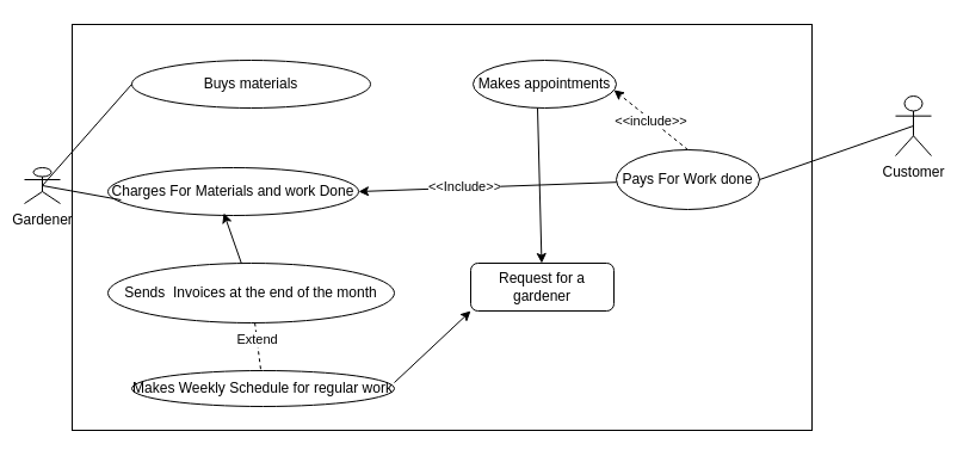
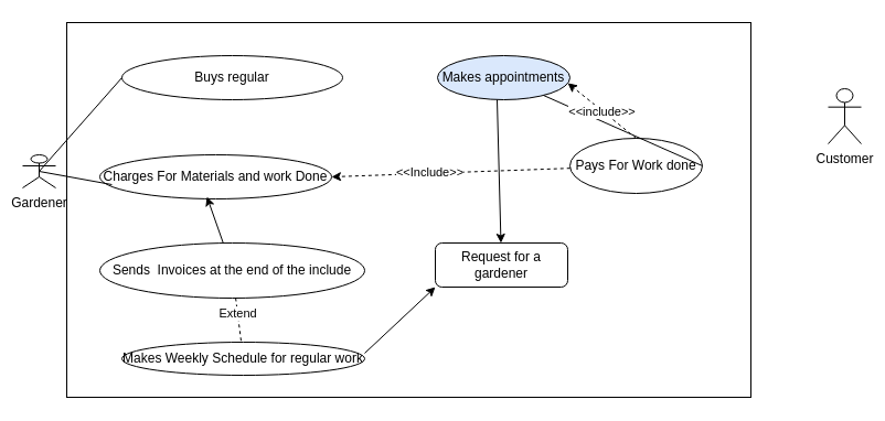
- <mxCell id="3" value="Buys materials" style="ellipse;whiteSpace=wrap;html=1;" vertex="1" parent="1"><mxGeometry x="110" y="50" width="200" height="40" as="geometry" /></mxCell>
+ <mxCell id="3" value="Buys regular" style="ellipse;whiteSpace=wrap;html=1;" vertex="1" parent="1"><mxGeometry x="110" y="50" width="200" height="40" as="geometry" /></mxCell>
- <mxCell id="8" value="Makes appointments" style="ellipse;whiteSpace=wrap;html=1;" vertex="1" parent="1"><mxGeometry x="396" y="50" width="120" height="40" as="geometry" /></mxCell>
+ <mxCell id="8" value="Makes appointments" style="ellipse;whiteSpace=wrap;html=1;fillColor=#dae8fc;" vertex="1" parent="1"><mxGeometry x="396" y="50" width="120" height="40" as="geometry" /></mxCell>
- <mxCell id="20" value="" style="endArrow=none;html=1;rounded=0;exitX=1;exitY=0.5;exitDx=0;exitDy=0;entryX=0.5;entryY=0.5;entryDx=0;entryDy=0;entryPerimeter=0;" edge="1" parent="1" source="9" target="13"><mxGeometry width="50" height="50" relative="1" as="geometry"><mxPoint x="710" y="150" as="sourcePoint" /><mxPoint x="740" y="110" as="targetPoint" /></mxGeometry></mxCell>
+ <mxCell id="20" value="" style="endArrow=none;html=1;rounded=0;exitX=1;exitY=0.5;exitDx=0;exitDy=0;" edge="1" parent="1" source="9" target="8"><mxGeometry width="50" height="50" relative="1" as="geometry"><mxPoint x="710" y="150" as="sourcePoint" /><mxPoint x="740" y="110" as="targetPoint" /></mxGeometry></mxCell>
- <mxCell id="23" value="" style="html=1;labelBackgroundColor=#ffffff;startArrow=none;startFill=0;startSize=6;endArrow=classic;endFill=1;endSize=6;jettySize=auto;orthogonalLoop=1;strokeWidth=1;dashed=0;fontSize=14;rounded=0;entryX=1;entryY=0.5;entryDx=0;entryDy=0;" edge="1" parent="1" source="9" target="5"><mxGeometry width="60" height="60" relative="1" as="geometry"><mxPoint x="260" y="220" as="sourcePoint" /><mxPoint x="320" y="160" as="targetPoint" /></mxGeometry></mxCell>
+ <mxCell id="23" value="" style="html=1;labelBackgroundColor=#ffffff;startArrow=none;startFill=0;startSize=6;endArrow=classic;endFill=1;endSize=6;jettySize=auto;orthogonalLoop=1;strokeWidth=1;dashed=1;fontSize=14;rounded=0;entryX=1;entryY=0.5;entryDx=0;entryDy=0;" edge="1" parent="1" source="9" target="5"><mxGeometry width="60" height="60" relative="1" as="geometry"><mxPoint x="260" y="220" as="sourcePoint" /><mxPoint x="320" y="160" as="targetPoint" /></mxGeometry></mxCell>
- <mxCell id="6" value="Sends&amp;nbsp; Invoices at the end of the month" style="ellipse;whiteSpace=wrap;html=1;" vertex="1" parent="1"><mxGeometry x="90" y="220" width="240" height="50" as="geometry" /></mxCell>
+ <mxCell id="6" value="Sends&amp;nbsp; Invoices at the end of the include" style="ellipse;whiteSpace=wrap;html=1;" vertex="1" parent="1"><mxGeometry x="90" y="220" width="240" height="50" as="geometry" /></mxCell>
